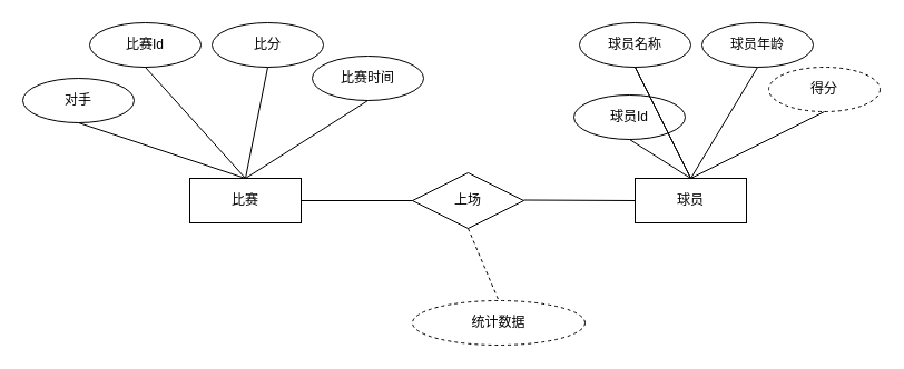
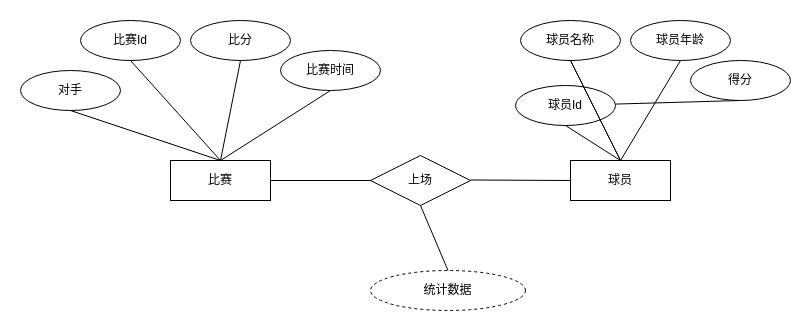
- <mxCell id="6" value="得分" style="ellipse;whiteSpace=wrap;html=1;align=center;dashed=1;" vertex="1" parent="1"><mxGeometry x="690" y="60" width="100" height="40" as="geometry" /></mxCell>
+ <mxCell id="6" value="得分" style="ellipse;whiteSpace=wrap;html=1;align=center;" vertex="1" parent="1"><mxGeometry x="690" y="60" width="100" height="40" as="geometry" /></mxCell>
- <mxCell id="9" value="" style="endArrow=none;html=1;rounded=0;exitX=0.5;exitY=1;exitDx=0;exitDy=0;entryX=0.5;entryY=0;entryDx=0;entryDy=0;" edge="1" parent="1" source="6" target="3"><mxGeometry relative="1" as="geometry"><mxPoint x="320" y="240" as="sourcePoint" /><mxPoint x="480" y="240" as="targetPoint" /></mxGeometry></mxCell>
+ <mxCell id="9" value="" style="endArrow=none;html=1;rounded=0;exitX=0.5;exitY=1;exitDx=0;exitDy=0;" edge="1" parent="1" source="6" target="12"><mxGeometry relative="1" as="geometry"><mxPoint x="320" y="240" as="sourcePoint" /><mxPoint x="480" y="240" as="targetPoint" /></mxGeometry></mxCell>
- <mxCell id="25" value="" style="endArrow=none;html=1;rounded=0;entryX=0.5;entryY=0;entryDx=0;entryDy=0;exitX=0.5;exitY=1;exitDx=0;exitDy=0;dashed=1;" edge="1" parent="1" source="4" target="11"><mxGeometry relative="1" as="geometry"><mxPoint x="240" y="180" as="sourcePoint" /><mxPoint x="130" y="100" as="targetPoint" /></mxGeometry></mxCell>
+ <mxCell id="25" value="" style="endArrow=none;html=1;rounded=0;entryX=0.5;entryY=0;entryDx=0;entryDy=0;exitX=0.5;exitY=1;exitDx=0;exitDy=0;" edge="1" parent="1" source="4" target="11"><mxGeometry relative="1" as="geometry"><mxPoint x="240" y="180" as="sourcePoint" /><mxPoint x="130" y="100" as="targetPoint" /></mxGeometry></mxCell>
